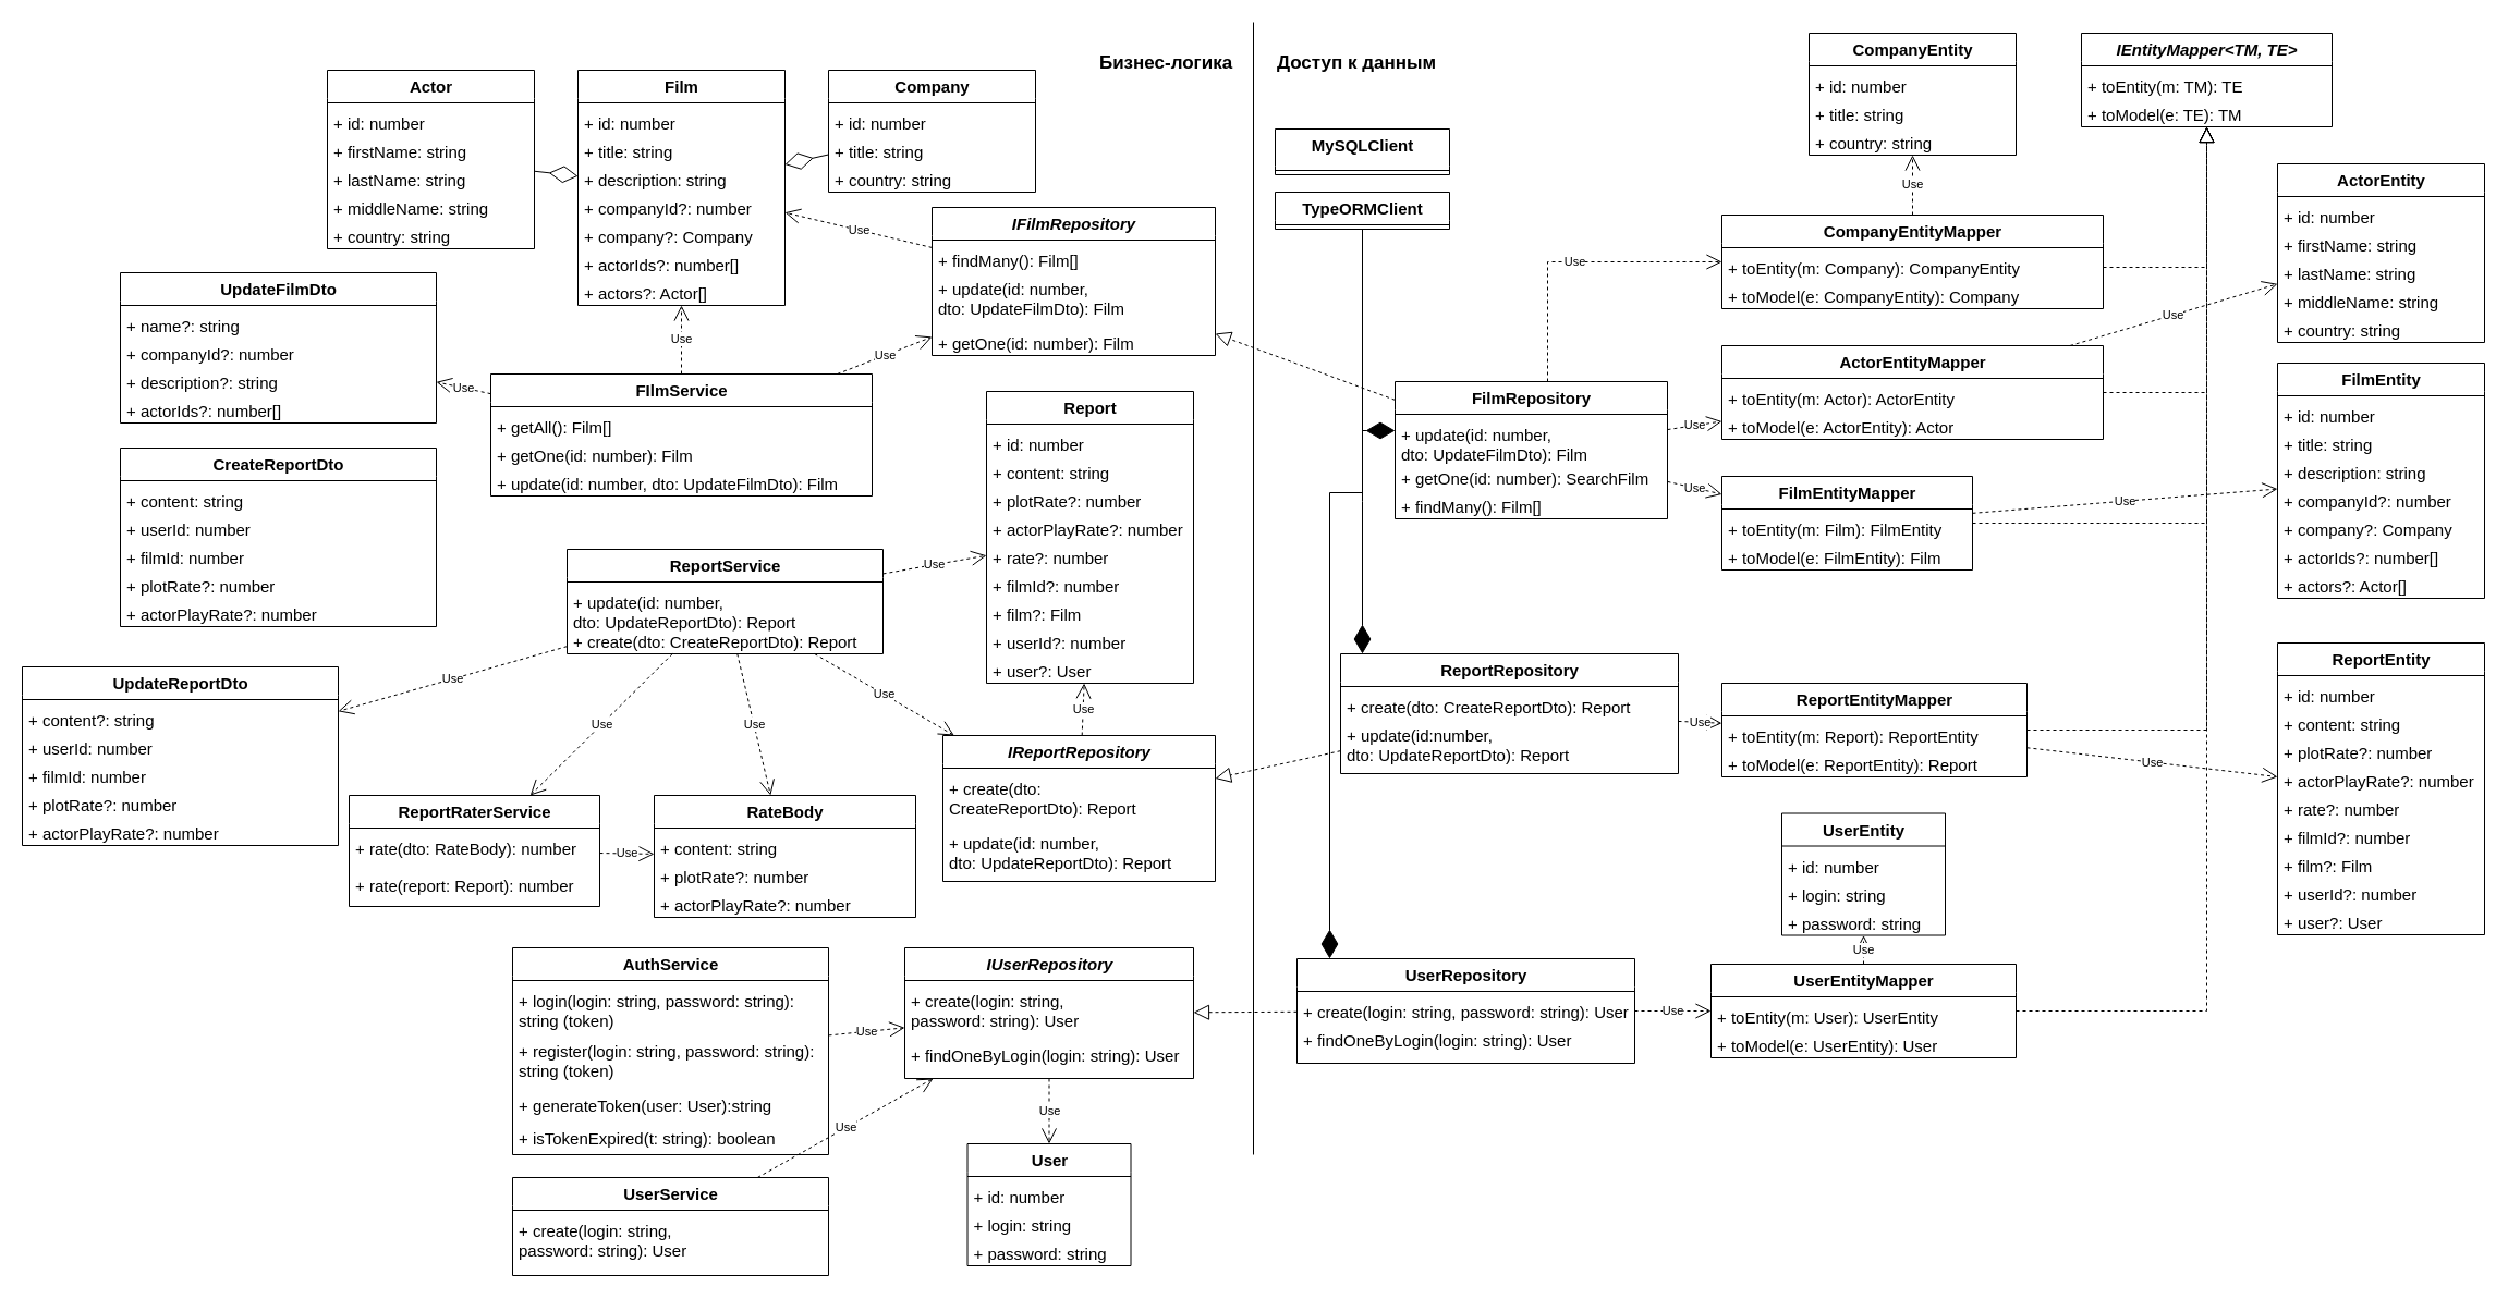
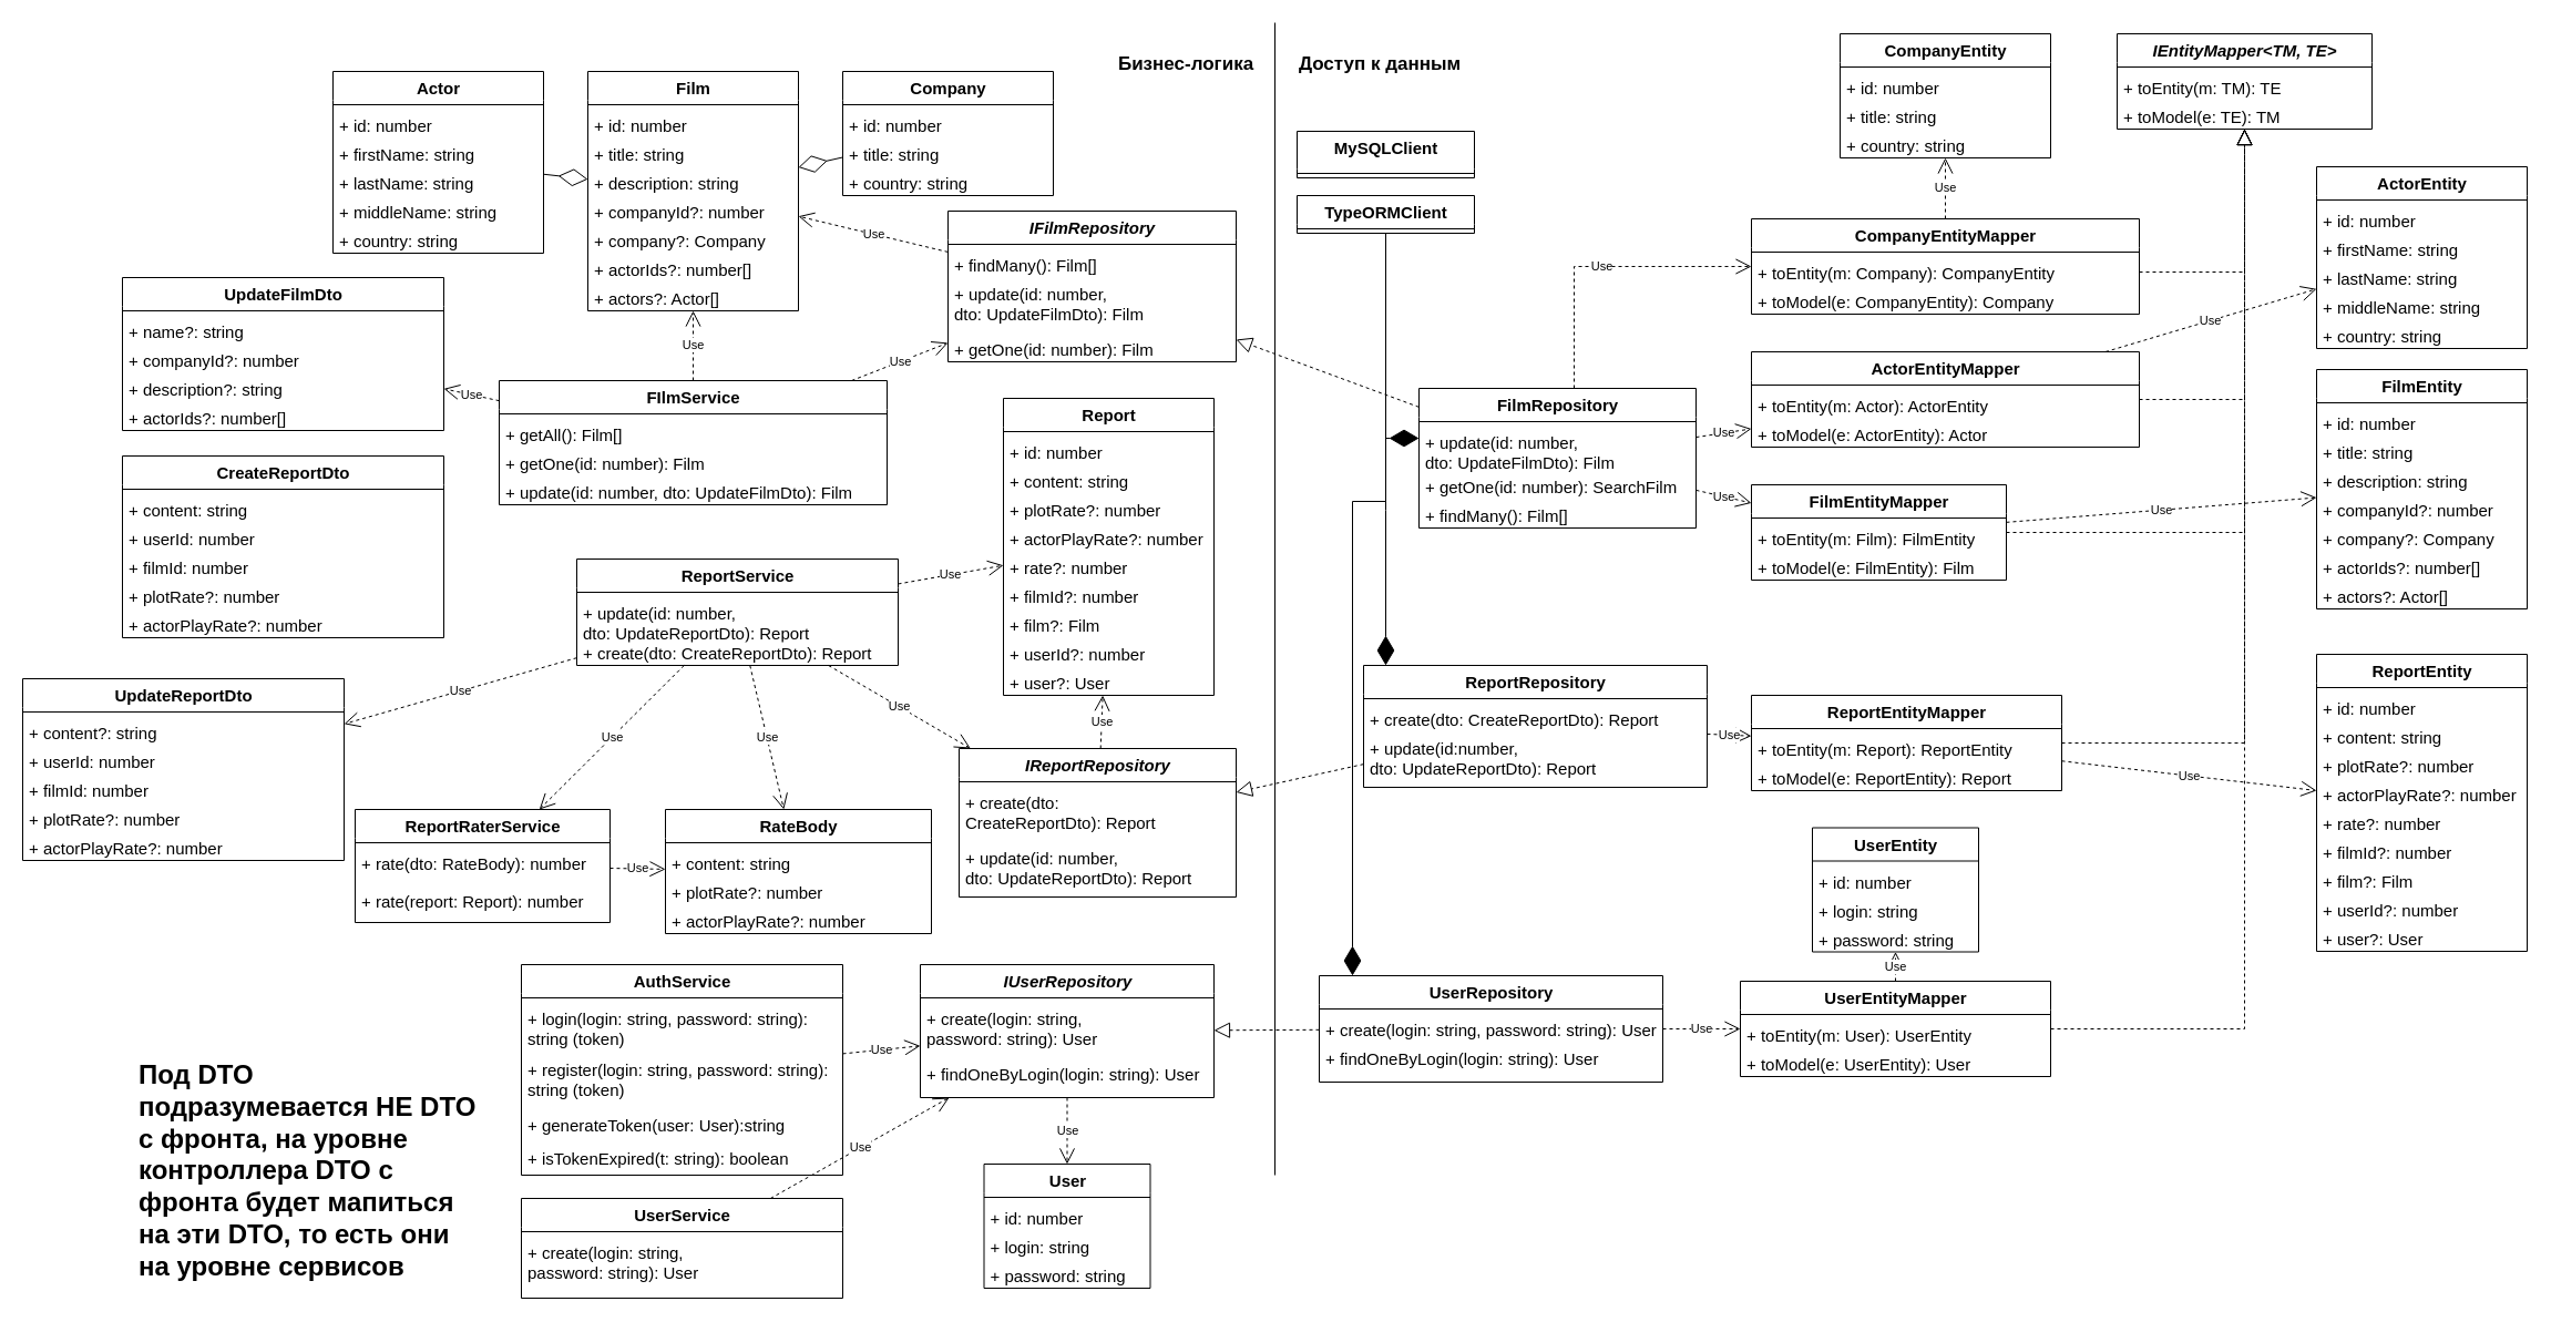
+ <mxCell id="103" value="&lt;h1&gt;Под DTO подразумевается НЕ DTO с фронта, на уровне контроллера DTO с фронта будет мапиться на эти DTO, то есть они на уровне сервисов&lt;/h1&gt;" style="text;html=1;strokeColor=none;fillColor=none;spacing=5;spacingTop=-20;whiteSpace=wrap;overflow=hidden;rounded=0;" parent="1" vertex="1"><mxGeometry x="120" y="949.5" width="320" height="221.5" as="geometry" /></mxCell>
